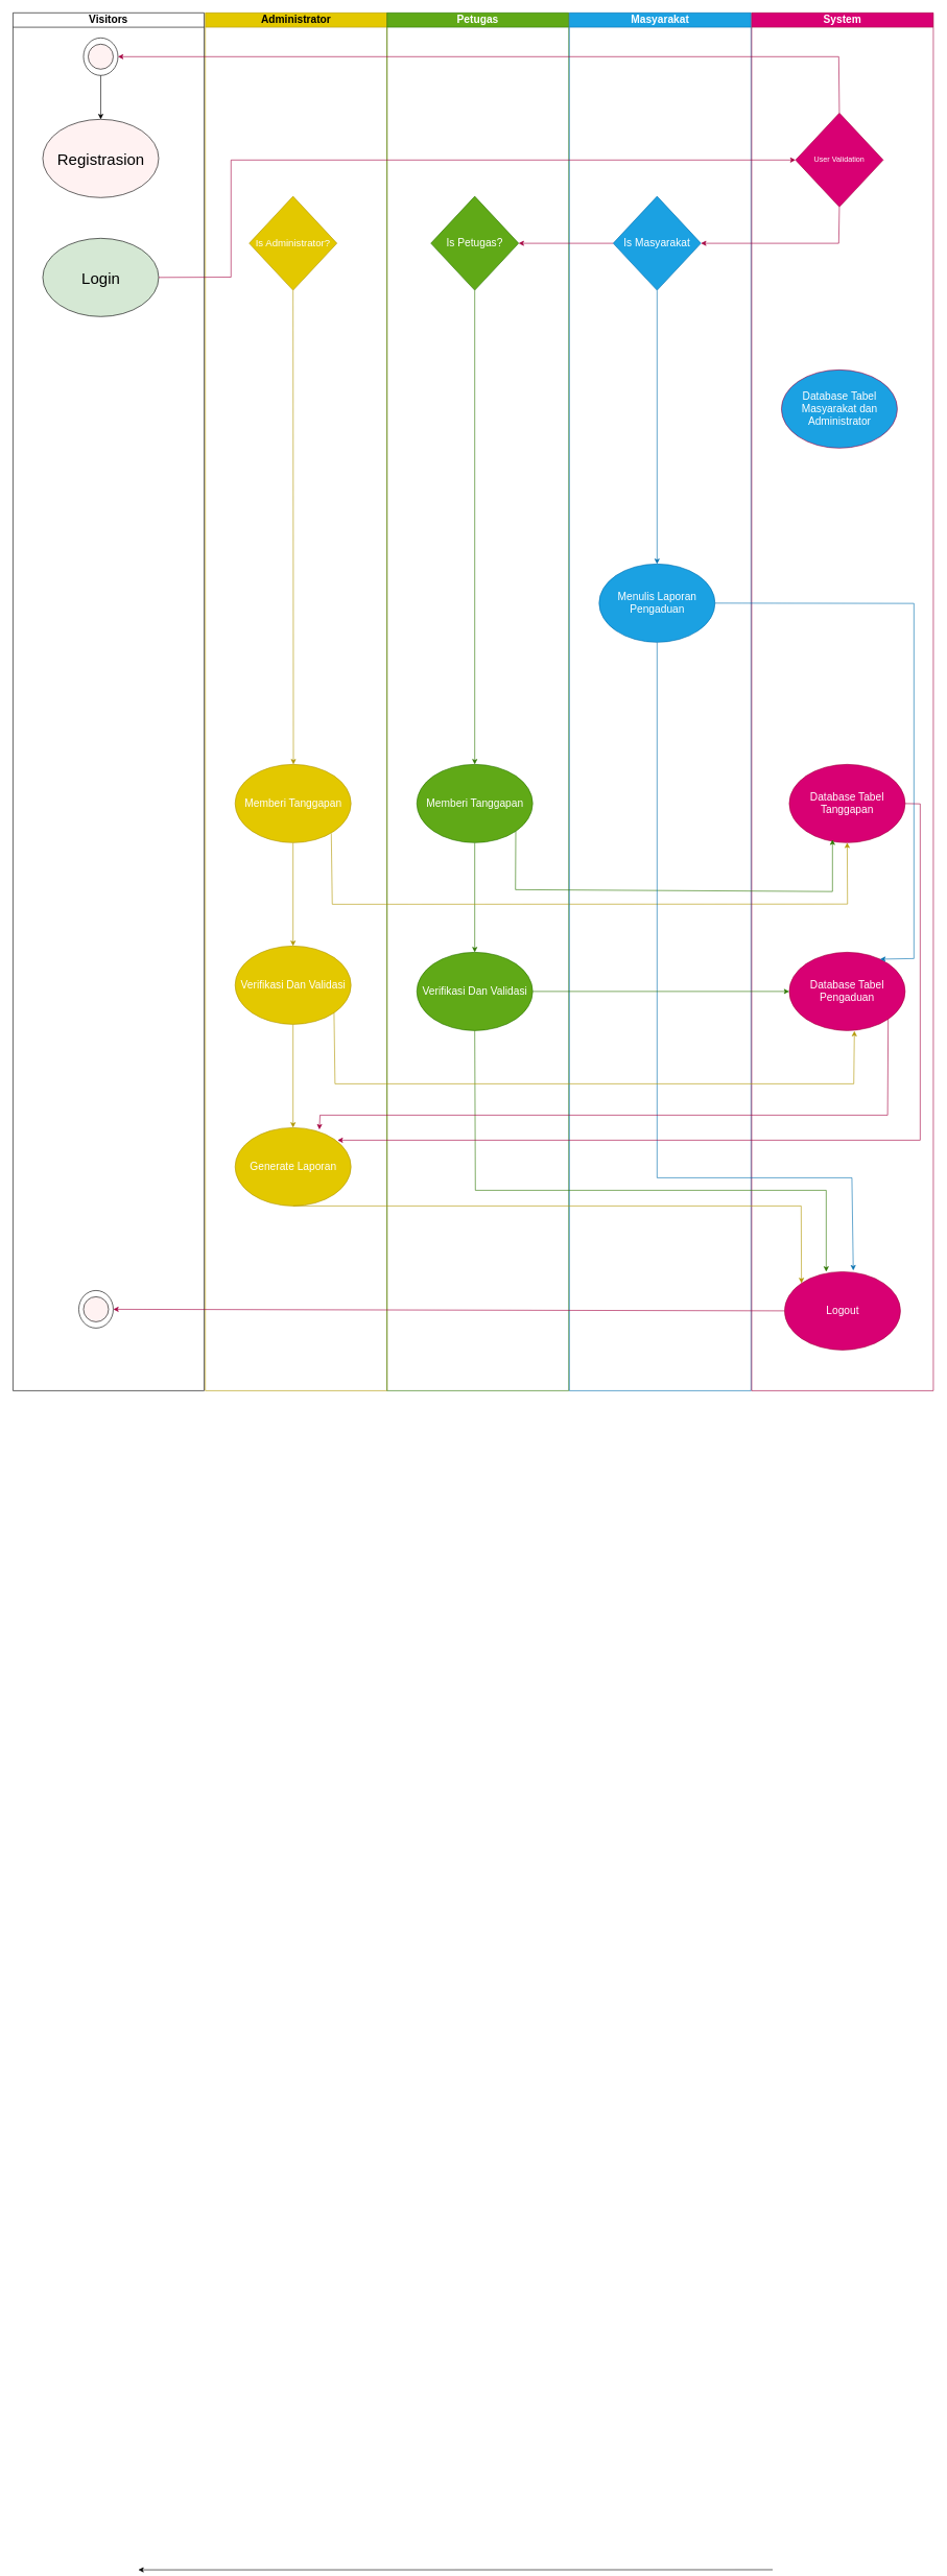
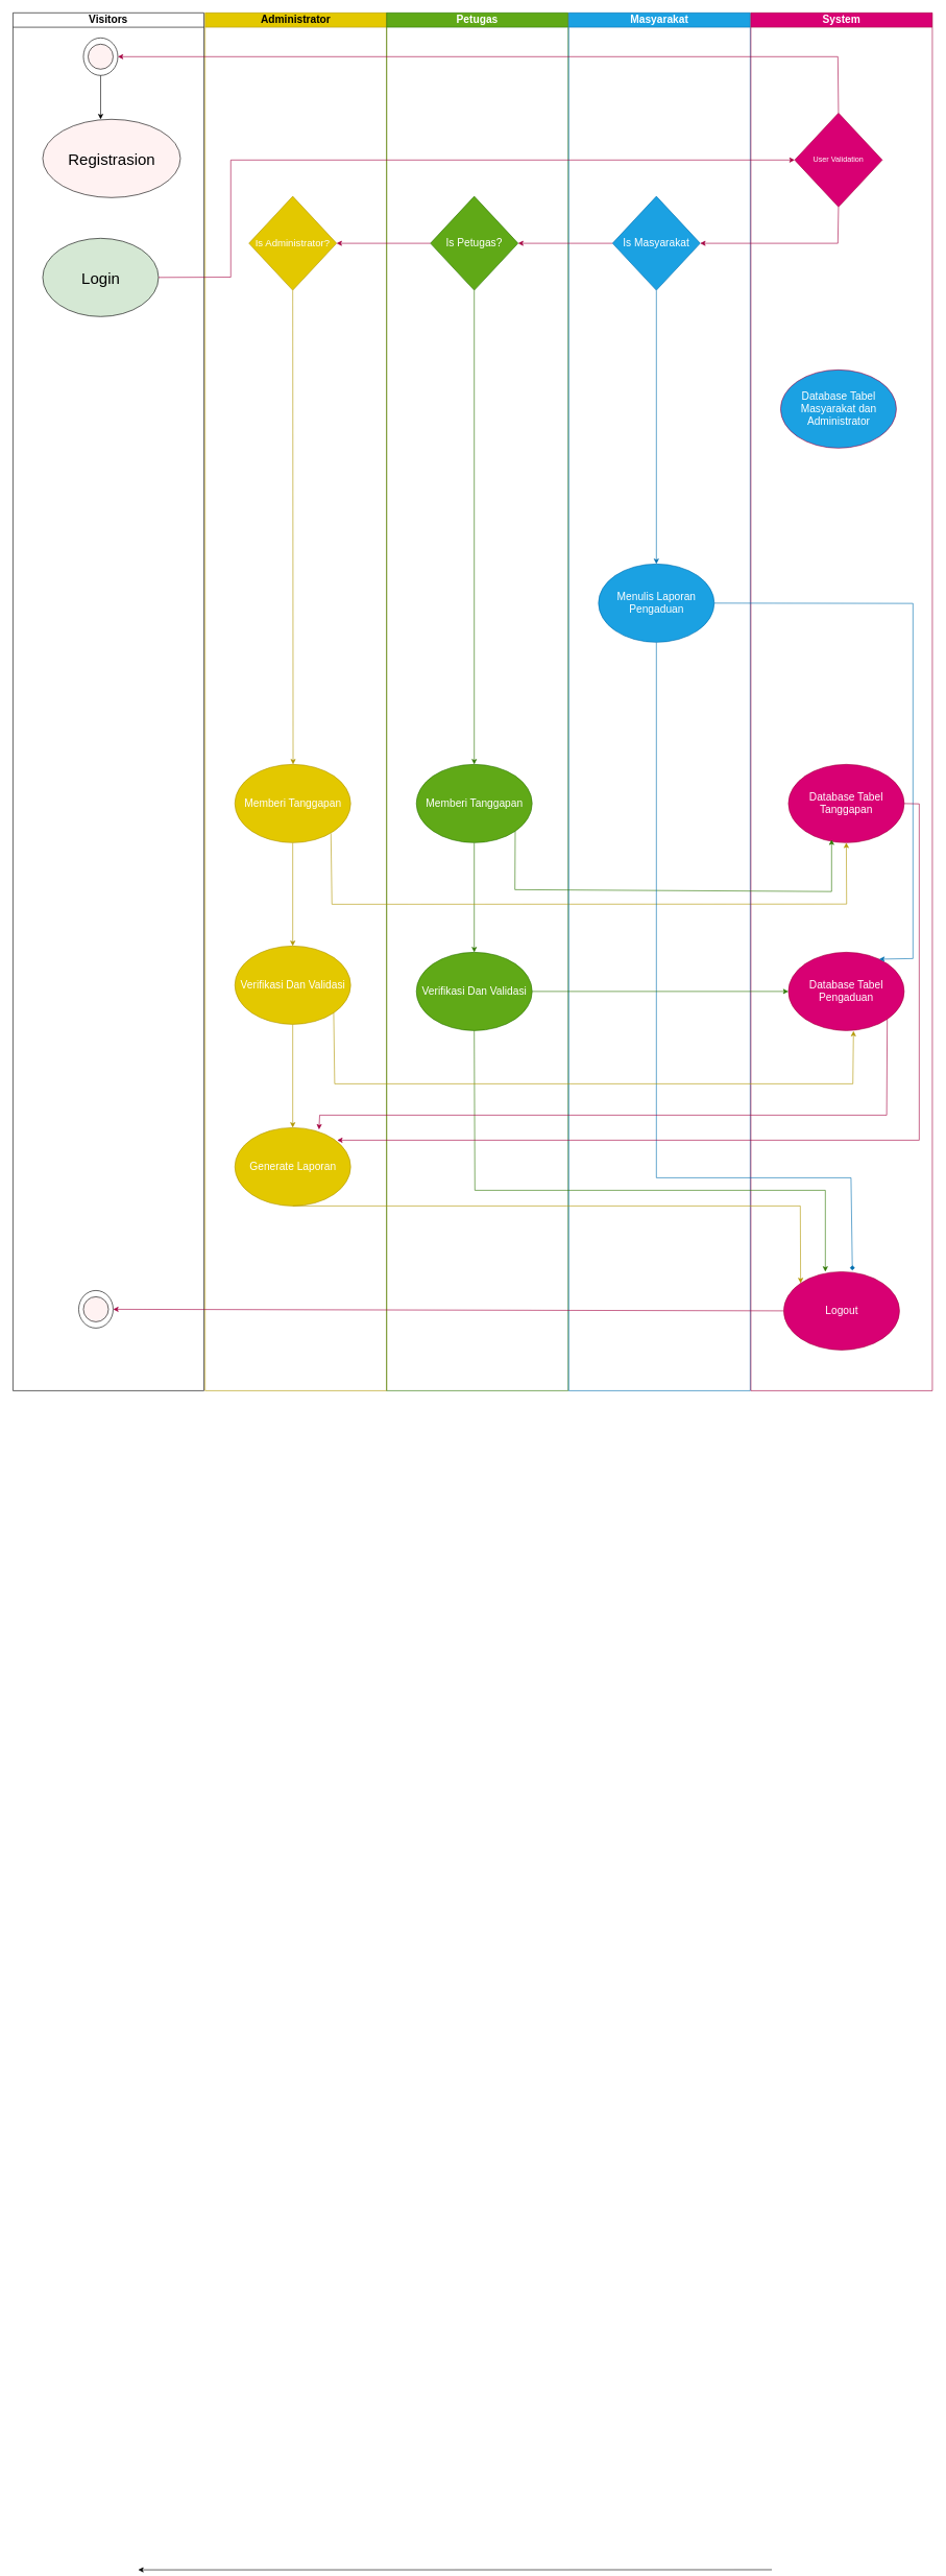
- <mxCell id="10" value="Registrasion" style="ellipse;whiteSpace=wrap;html=1;fontColor=#000000;fillColor=#FFF2F2;fontSize=25;" parent="2" vertex="1"><mxGeometry x="47.5" y="170" width="185" height="125" as="geometry" /></mxCell>
+ <mxCell id="10" value="Registrasion" style="ellipse;whiteSpace=wrap;html=1;fontColor=#000000;fillColor=#FFF2F2;fontSize=25;" parent="2" vertex="1"><mxGeometry x="47.5" y="170" width="220" height="125" as="geometry" /></mxCell>
+ <mxCell id="38" style="edgeStyle=none;rounded=0;orthogonalLoop=1;jettySize=auto;html=1;exitX=0;exitY=0.5;exitDx=0;exitDy=0;entryX=1;entryY=0.5;entryDx=0;entryDy=0;fontColor=#000000;fillColor=#d80073;strokeColor=#A50040;" parent="1" source="19" target="12" edge="1"><mxGeometry relative="1" as="geometry" /></mxCell>
- <mxCell id="44" style="edgeStyle=none;rounded=0;orthogonalLoop=1;jettySize=auto;html=1;exitX=0.5;exitY=1;exitDx=0;exitDy=0;fontColor=#000000;entryX=0.593;entryY=-0.016;entryDx=0;entryDy=0;entryPerimeter=0;fillColor=#1ba1e2;strokeColor=#006EAF;" parent="1" source="28" target="33" edge="1"><mxGeometry relative="1" as="geometry"><mxPoint x="1359" y="2020" as="targetPoint" /><Array as="points"><mxPoint x="1048" y="1880" /><mxPoint x="1359" y="1880" /></Array></mxGeometry></mxCell>
+ <mxCell id="44" style="edgeStyle=none;rounded=0;orthogonalLoop=1;jettySize=auto;html=1;exitX=0.5;exitY=1;exitDx=0;exitDy=0;fontColor=#000000;entryX=0.593;entryY=-0.016;entryDx=0;entryDy=0;entryPerimeter=0;fillColor=#1ba1e2;strokeColor=#006EAF;endArrow=diamond;" parent="1" source="28" target="33" edge="1"><mxGeometry relative="1" as="geometry"><mxPoint x="1359" y="2020" as="targetPoint" /><Array as="points"><mxPoint x="1048" y="1880" /><mxPoint x="1359" y="1880" /></Array></mxGeometry></mxCell>
